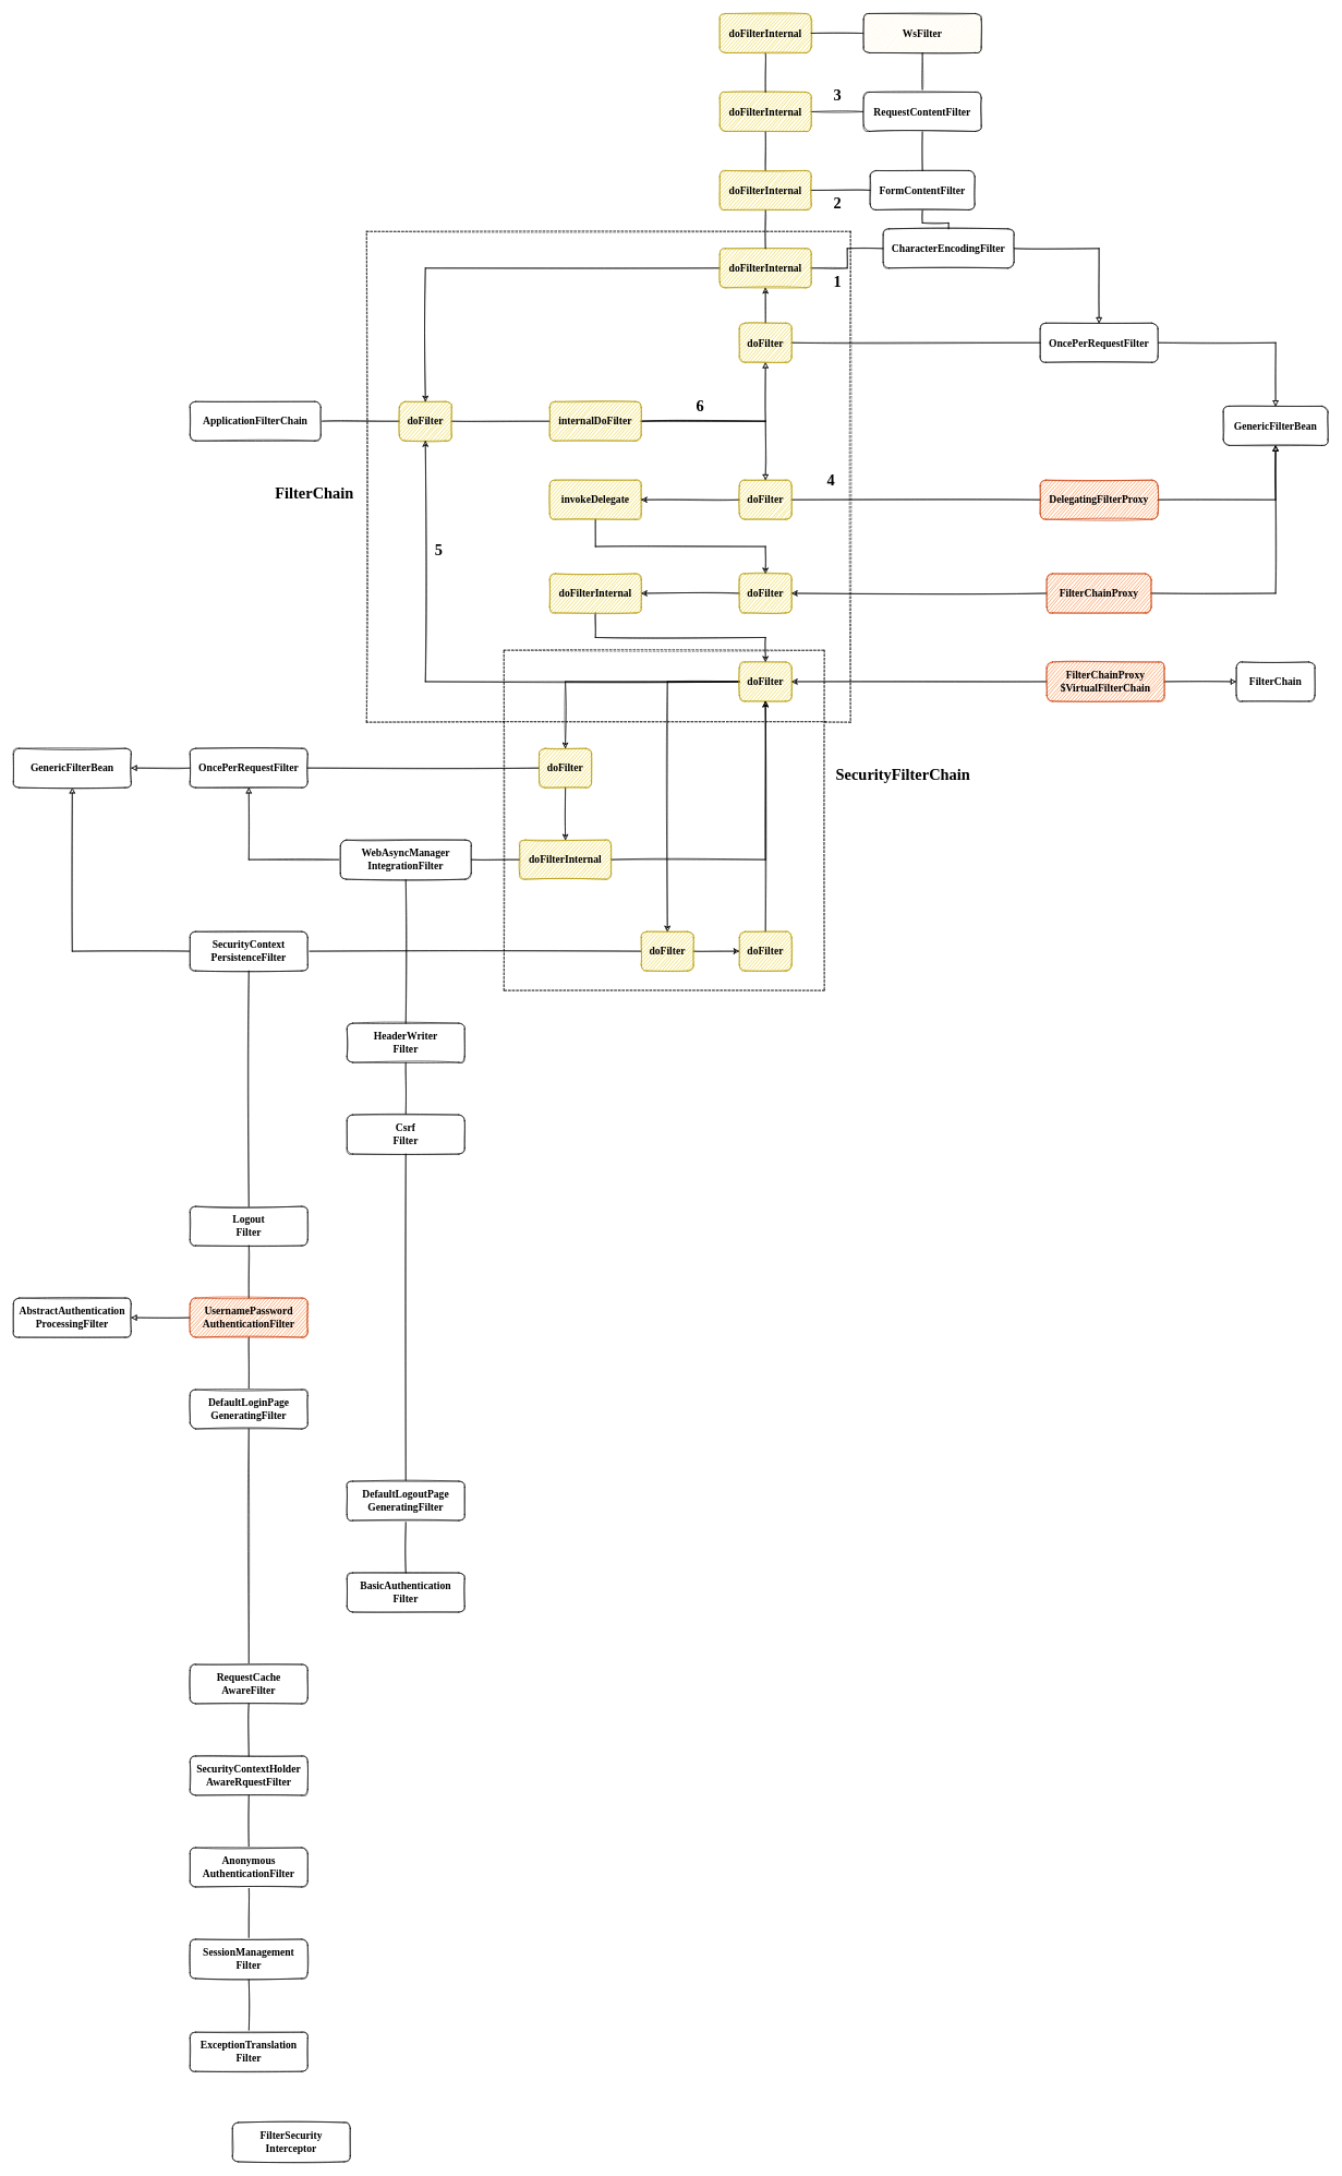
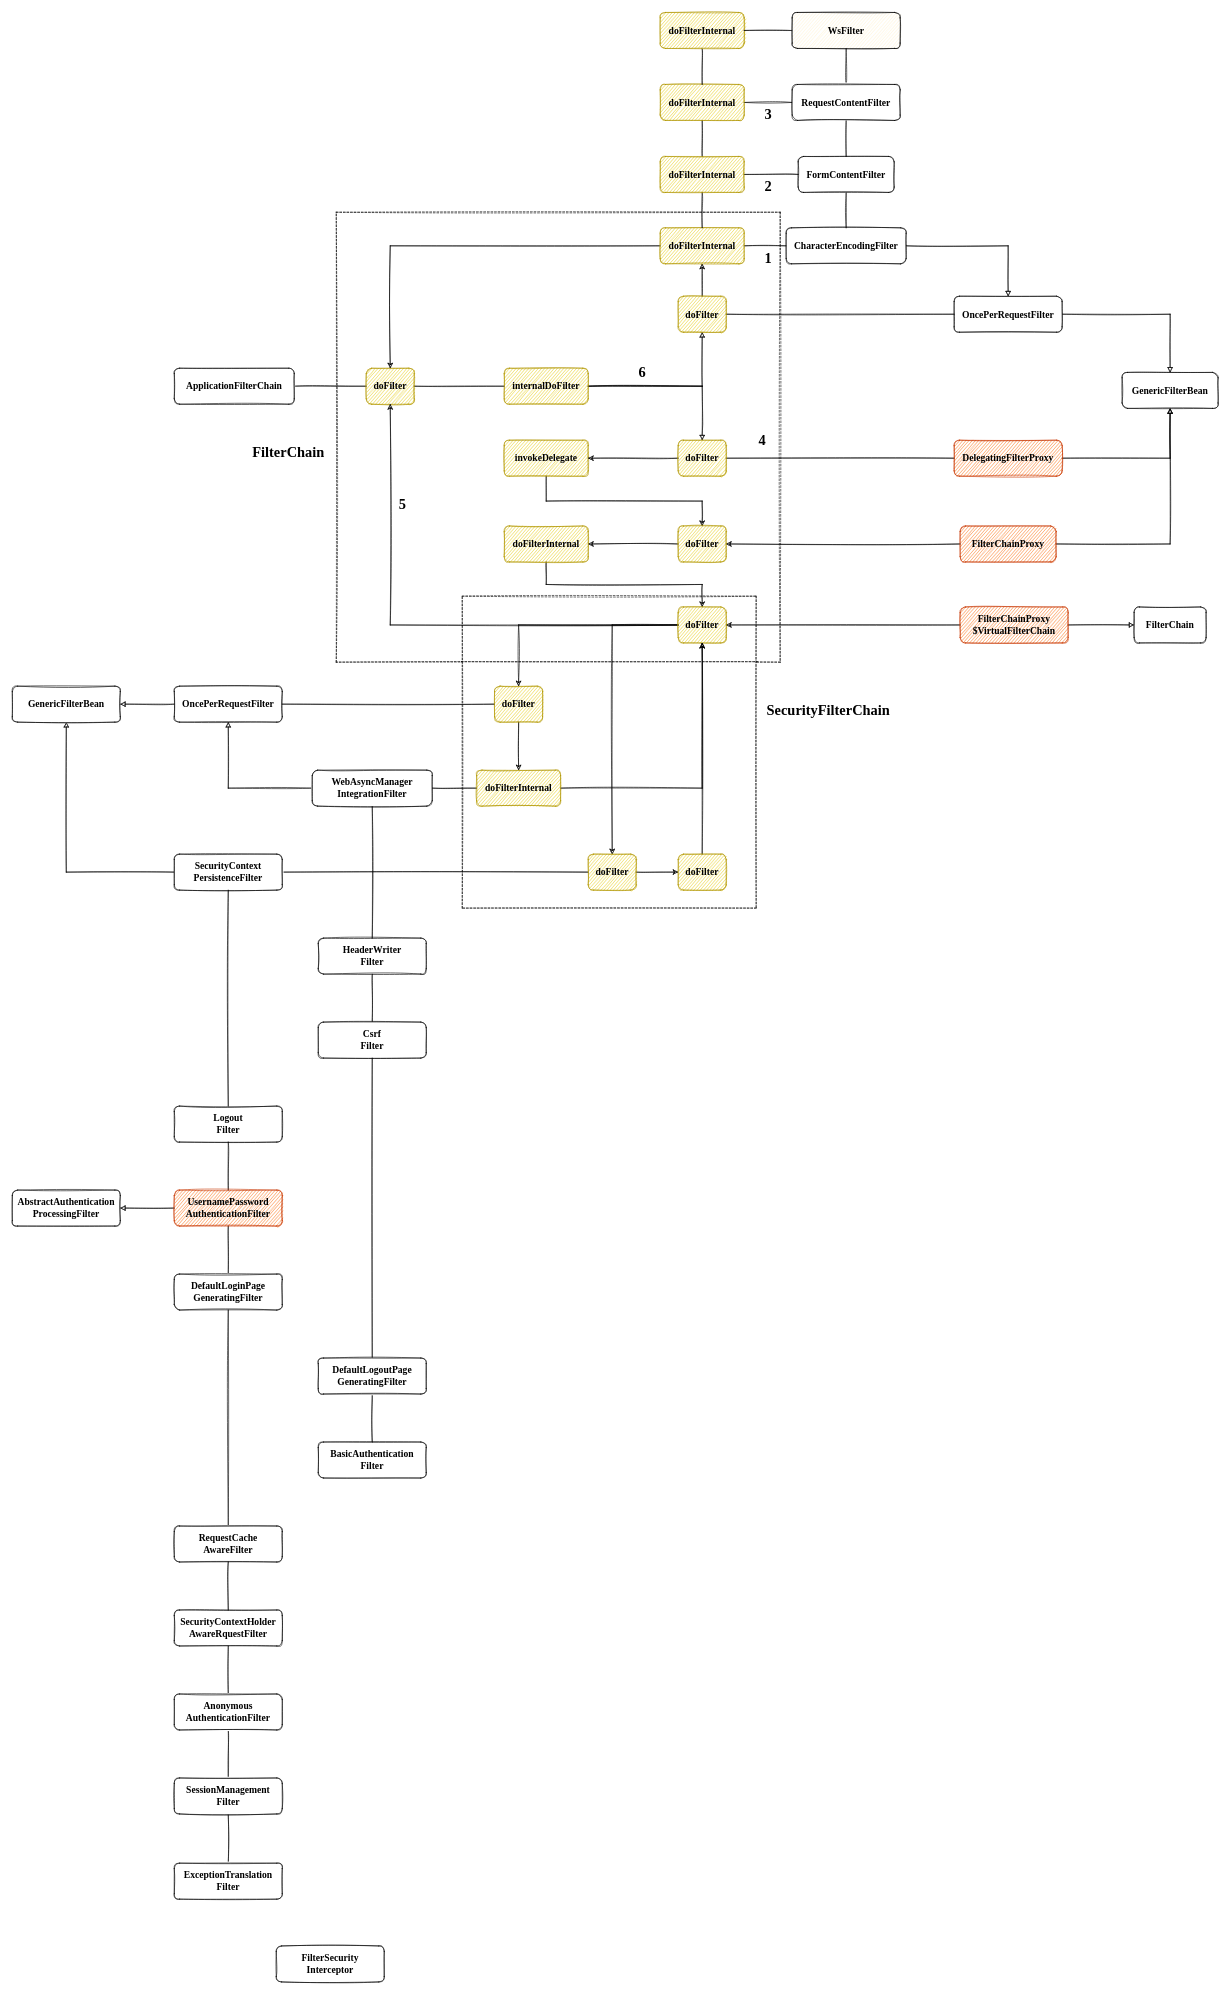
- <mxCell id="106" value="3" style="text;strokeColor=none;fillColor=none;html=1;fontSize=24;fontStyle=1;verticalAlign=middle;align=center;sketch=1;fontFamily=Comic Sans MS;" parent="1" vertex="1"><mxGeometry x="1260" y="125" width="40" height="40" as="geometry" /></mxCell>
+ <mxCell id="106" value="3" style="text;strokeColor=none;fillColor=none;html=1;fontSize=24;fontStyle=1;verticalAlign=middle;align=center;sketch=1;fontFamily=Comic Sans MS;" parent="1" vertex="1"><mxGeometry x="1260" y="170" width="40" height="40" as="geometry" /></mxCell>
- <mxCell id="23" value="CharacterEncodingFilter" style="whiteSpace=wrap;html=1;fontSize=16;rounded=1;sketch=1;fontStyle=1;fontFamily=Comic Sans MS;" parent="1" vertex="1"><mxGeometry x="1350" y="349" width="200" height="60" as="geometry" /></mxCell>
+ <mxCell id="23" value="CharacterEncodingFilter" style="whiteSpace=wrap;html=1;fontSize=16;rounded=1;sketch=1;fontStyle=1;fontFamily=Comic Sans MS;" parent="1" vertex="1"><mxGeometry x="1310" y="379" width="200" height="60" as="geometry" /></mxCell>
- <mxCell id="102" value="FilterSecurity&lt;br&gt;Interceptor" style="whiteSpace=wrap;html=1;fontSize=16;rounded=1;sketch=1;fontStyle=1;fontFamily=Comic Sans MS;" parent="1" vertex="1"><mxGeometry x="355" y="3243" width="180" height="60" as="geometry" /></mxCell>
+ <mxCell id="102" value="FilterSecurity&lt;br&gt;Interceptor" style="whiteSpace=wrap;html=1;fontSize=16;rounded=1;sketch=1;fontStyle=1;fontFamily=Comic Sans MS;" parent="1" vertex="1"><mxGeometry y="3243" width="180" height="60" as="geometry" x="460" /></mxCell>
